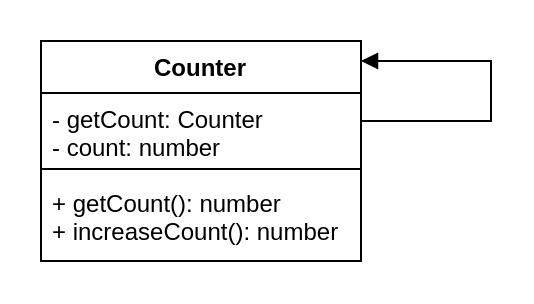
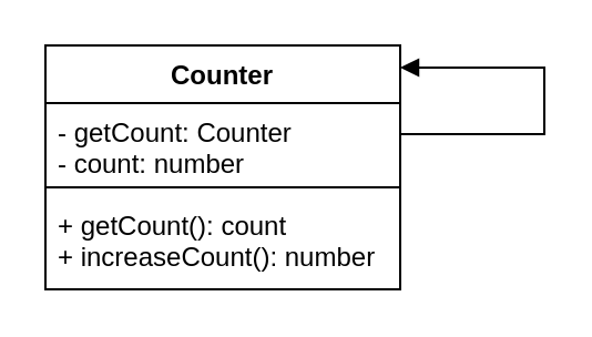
- <mxCell id="5" value="+ getCount(): number&#10;+ increaseCount(): number" style="text;strokeColor=none;fillColor=none;align=left;verticalAlign=top;spacingLeft=4;spacingRight=4;overflow=hidden;rotatable=0;points=[[0,0.5],[1,0.5]];portConstraint=eastwest;" vertex="1" parent="2"><mxGeometry y="68" width="160" height="42" as="geometry" /></mxCell>
+ <mxCell id="5" value="+ getCount(): count&#10;+ increaseCount(): number" style="text;strokeColor=none;fillColor=none;align=left;verticalAlign=top;spacingLeft=4;spacingRight=4;overflow=hidden;rotatable=0;points=[[0,0.5],[1,0.5]];portConstraint=eastwest;" vertex="1" parent="2"><mxGeometry y="68" width="160" height="42" as="geometry" /></mxCell>
